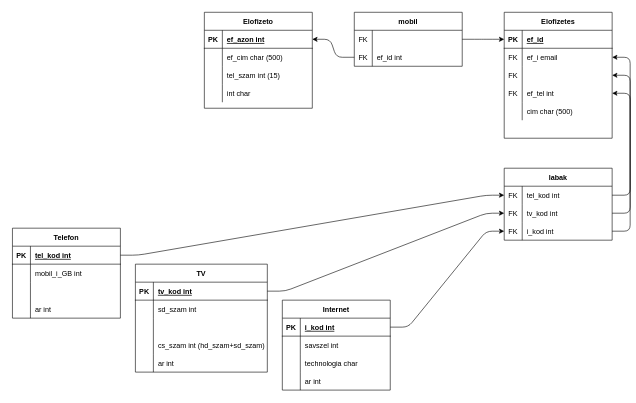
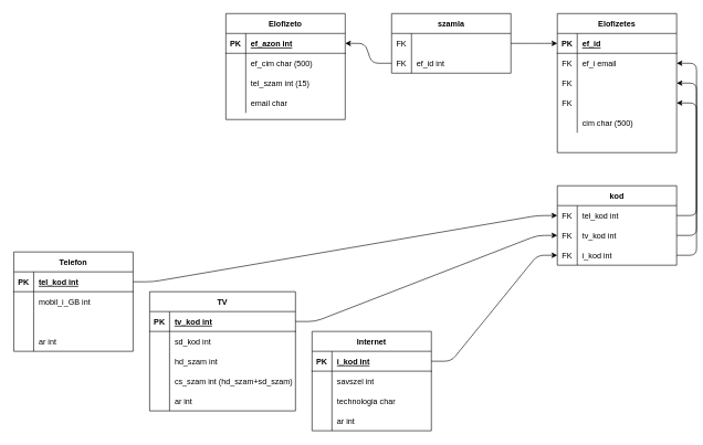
- <mxCell id="15" value="mobil" style="shape=table;startSize=30;container=1;collapsible=1;childLayout=tableLayout;fixedRows=1;rowLines=0;fontStyle=1;align=center;resizeLast=1;" parent="1" vertex="1"><mxGeometry x="590" y="20" width="180" height="90" as="geometry" /></mxCell>
+ <mxCell id="15" value="szamla" style="shape=table;startSize=30;container=1;collapsible=1;childLayout=tableLayout;fixedRows=1;rowLines=0;fontStyle=1;align=center;resizeLast=1;" parent="1" vertex="1"><mxGeometry x="590" y="20" width="180" height="90" as="geometry" /></mxCell>
- <mxCell id="33" value="ef_tel int" style="shape=partialRectangle;connectable=0;fillColor=none;top=0;left=0;bottom=0;right=0;align=left;spacingLeft=6;fontStyle=0;overflow=hidden;" vertex="1" parent="31"><mxGeometry x="30" width="150" height="30" as="geometry"><mxRectangle width="150" height="30" as="alternateBounds" /></mxGeometry></mxCell>
- <mxCell id="14" value="int char" style="shape=partialRectangle;connectable=0;fillColor=none;top=0;left=0;bottom=0;right=0;align=left;spacingLeft=6;overflow=hidden;" parent="12" vertex="1"><mxGeometry x="30" width="150" height="30" as="geometry"><mxRectangle width="150" height="30" as="alternateBounds" /></mxGeometry></mxCell>
+ <mxCell id="14" value="email char" style="shape=partialRectangle;connectable=0;fillColor=none;top=0;left=0;bottom=0;right=0;align=left;spacingLeft=6;overflow=hidden;" parent="12" vertex="1"><mxGeometry x="30" width="150" height="30" as="geometry"><mxRectangle width="150" height="30" as="alternateBounds" /></mxGeometry></mxCell>
- <mxCell id="40" value="labak" style="shape=table;startSize=30;container=1;collapsible=1;childLayout=tableLayout;fixedRows=1;rowLines=0;fontStyle=1;align=center;resizeLast=1;" parent="1" vertex="1"><mxGeometry x="840" y="280" width="180" height="120" as="geometry" /></mxCell>
+ <mxCell id="40" value="kod" style="shape=table;startSize=30;container=1;collapsible=1;childLayout=tableLayout;fixedRows=1;rowLines=0;fontStyle=1;align=center;resizeLast=1;" parent="1" vertex="1"><mxGeometry x="840" y="280" width="180" height="120" as="geometry" /></mxCell>
- <mxCell id="69" value="sd_szam int" style="shape=partialRectangle;connectable=0;fillColor=none;top=0;left=0;bottom=0;right=0;align=left;spacingLeft=6;overflow=hidden;" parent="67" vertex="1"><mxGeometry x="30" width="190" height="30" as="geometry"><mxRectangle width="190" height="30" as="alternateBounds" /></mxGeometry></mxCell>
+ <mxCell id="69" value="sd_kod int" style="shape=partialRectangle;connectable=0;fillColor=none;top=0;left=0;bottom=0;right=0;align=left;spacingLeft=6;overflow=hidden;" parent="67" vertex="1"><mxGeometry x="30" width="190" height="30" as="geometry"><mxRectangle width="190" height="30" as="alternateBounds" /></mxGeometry></mxCell>
+ <mxCell id="72" value="hd_szam int" style="shape=partialRectangle;connectable=0;fillColor=none;top=0;left=0;bottom=0;right=0;align=left;spacingLeft=6;overflow=hidden;" parent="70" vertex="1"><mxGeometry x="30" width="190" height="30" as="geometry"><mxRectangle width="190" height="30" as="alternateBounds" /></mxGeometry></mxCell>
